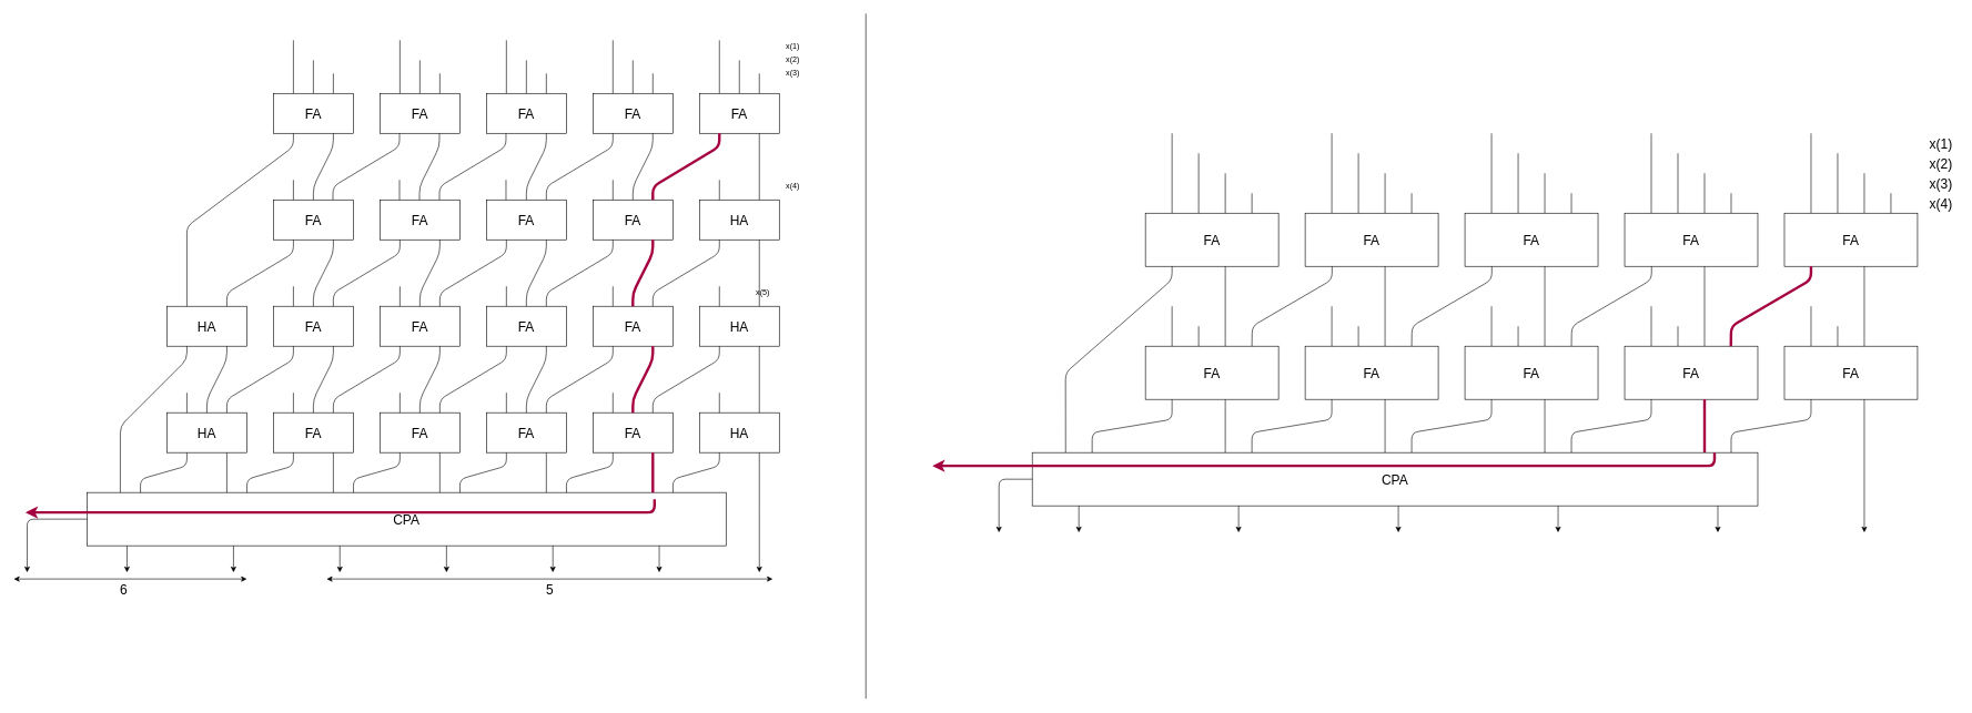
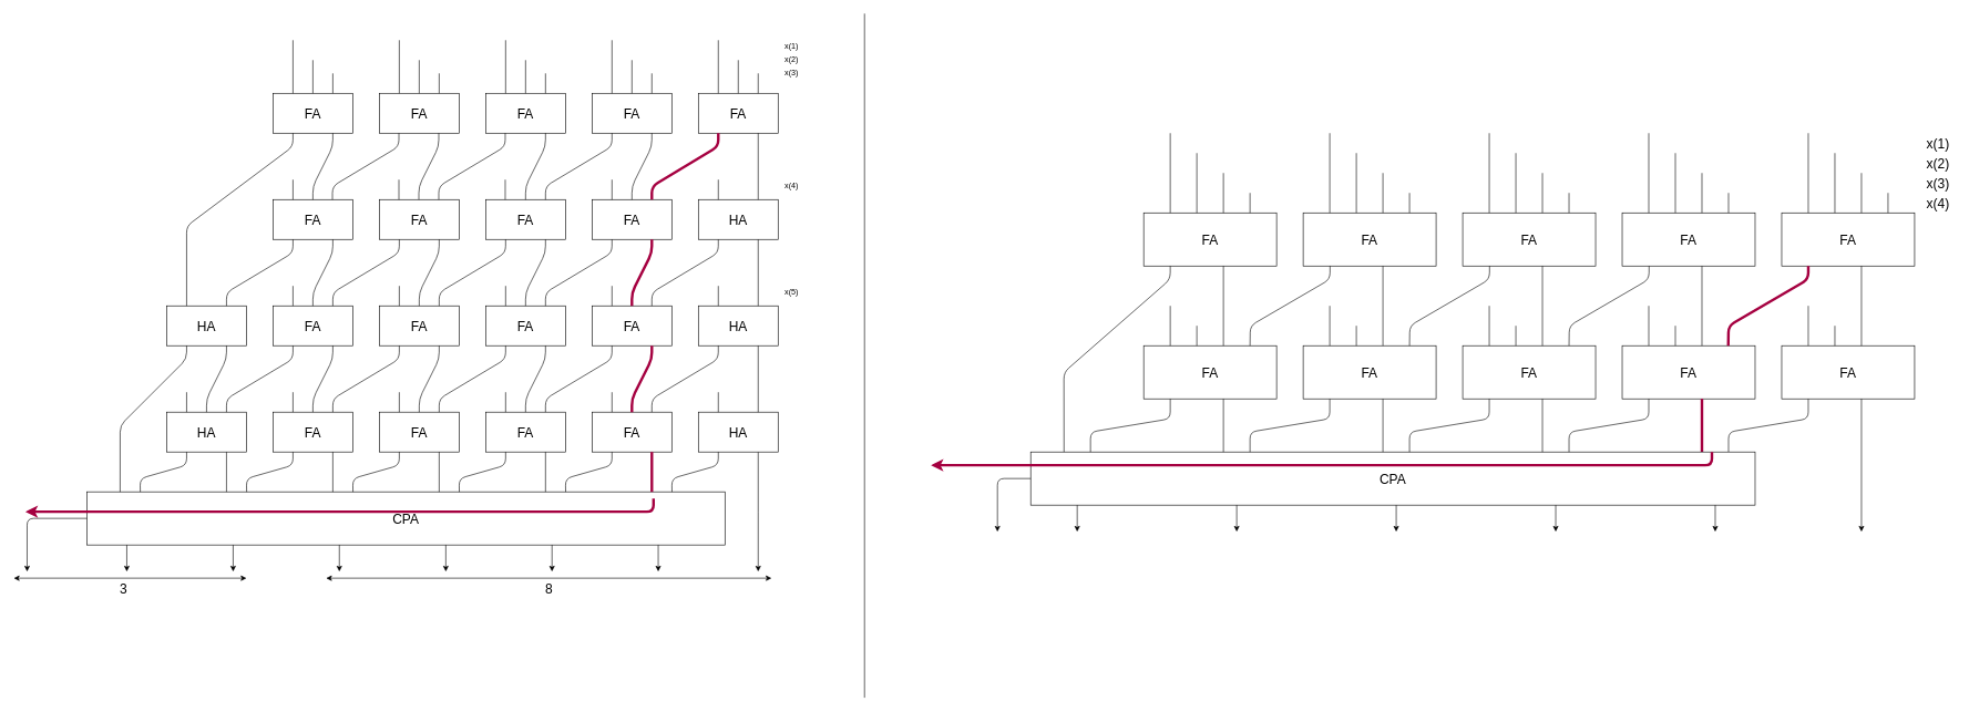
- <mxCell id="20" value="x(5)" style="text;html=1;align=center;verticalAlign=middle;resizable=0;points=[];autosize=1;" vertex="1" parent="1"><mxGeometry x="1125" y="430" width="40" height="20" as="geometry" /></mxCell>
+ <mxCell id="20" value="x(5)" style="text;html=1;align=center;verticalAlign=middle;resizable=0;points=[];autosize=1;" vertex="1" parent="1"><mxGeometry x="1170" y="430" width="40" height="20" as="geometry" /></mxCell>
- <mxCell id="115" value="6" style="text;html=1;align=center;verticalAlign=middle;resizable=0;points=[];autosize=1;fontSize=20;" vertex="1" parent="1"><mxGeometry x="170" y="870" width="30" height="30" as="geometry" /></mxCell>
+ <mxCell id="115" value="3" style="text;html=1;align=center;verticalAlign=middle;resizable=0;points=[];autosize=1;fontSize=20;" vertex="1" parent="1"><mxGeometry x="170" y="870" width="30" height="30" as="geometry" /></mxCell>
- <mxCell id="113" value="5" style="text;html=1;align=center;verticalAlign=middle;resizable=0;points=[];autosize=1;fontSize=20;" vertex="1" parent="1"><mxGeometry x="810" y="870" width="30" height="30" as="geometry" /></mxCell>
+ <mxCell id="113" value="8" style="text;html=1;align=center;verticalAlign=middle;resizable=0;points=[];autosize=1;fontSize=20;" vertex="1" parent="1"><mxGeometry x="810" y="870" width="30" height="30" as="geometry" /></mxCell>
